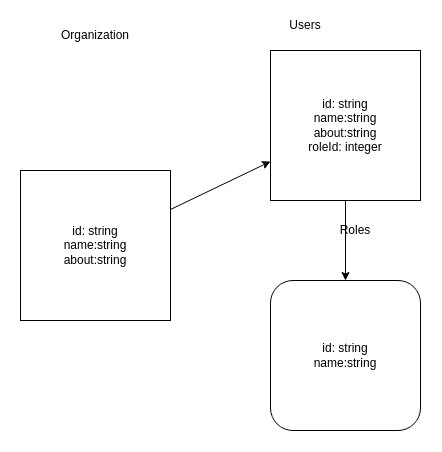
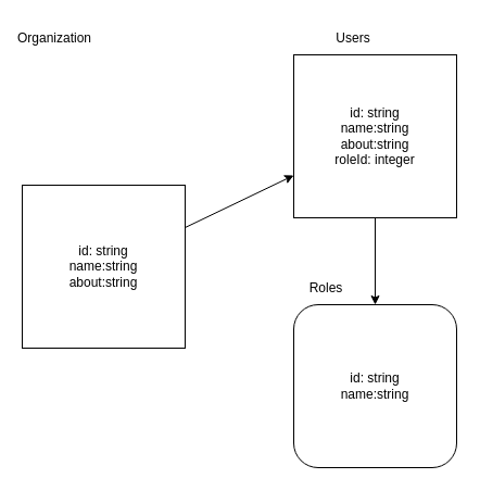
- <mxCell id="7" value="Users" style="text;html=1;strokeColor=none;fillColor=none;align=center;verticalAlign=middle;whiteSpace=wrap;rounded=0;" vertex="1" parent="1"><mxGeometry x="275" y="10" width="60" height="30" as="geometry" /></mxCell>
+ <mxCell id="7" value="Users" style="text;html=1;strokeColor=none;fillColor=none;align=center;verticalAlign=middle;whiteSpace=wrap;rounded=0;" vertex="1" parent="1"><mxGeometry x="295" y="20" width="60" height="30" as="geometry" /></mxCell>
- <mxCell id="4" value="Organization" style="text;html=1;strokeColor=none;fillColor=none;align=center;verticalAlign=middle;whiteSpace=wrap;rounded=0;" vertex="1" parent="1"><mxGeometry x="65" y="20" width="60" height="30" as="geometry" /></mxCell>
+ <mxCell id="4" value="Organization" style="text;html=1;strokeColor=none;fillColor=none;align=center;verticalAlign=middle;whiteSpace=wrap;rounded=0;" vertex="1" parent="1"><mxGeometry x="20" y="20" width="60" height="30" as="geometry" /></mxCell>
- <mxCell id="9" value="Roles" style="text;html=1;strokeColor=none;fillColor=none;align=center;verticalAlign=middle;whiteSpace=wrap;rounded=0;" vertex="1" parent="1"><mxGeometry x="325" y="215" width="60" height="30" as="geometry" /></mxCell>
+ <mxCell id="9" value="Roles" style="text;html=1;strokeColor=none;fillColor=none;align=center;verticalAlign=middle;whiteSpace=wrap;rounded=0;" vertex="1" parent="1"><mxGeometry x="270" y="250" width="60" height="30" as="geometry" /></mxCell>
